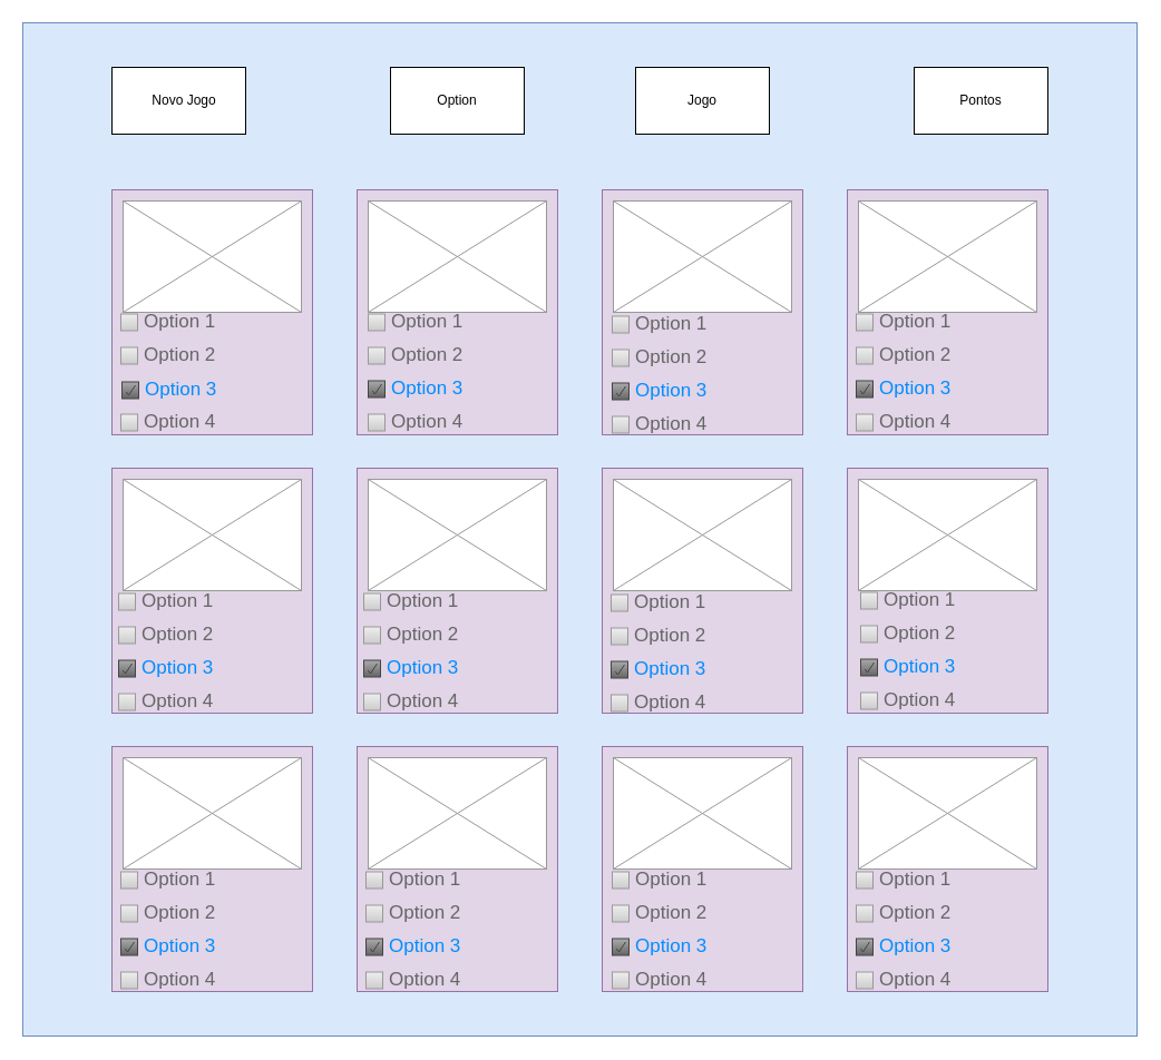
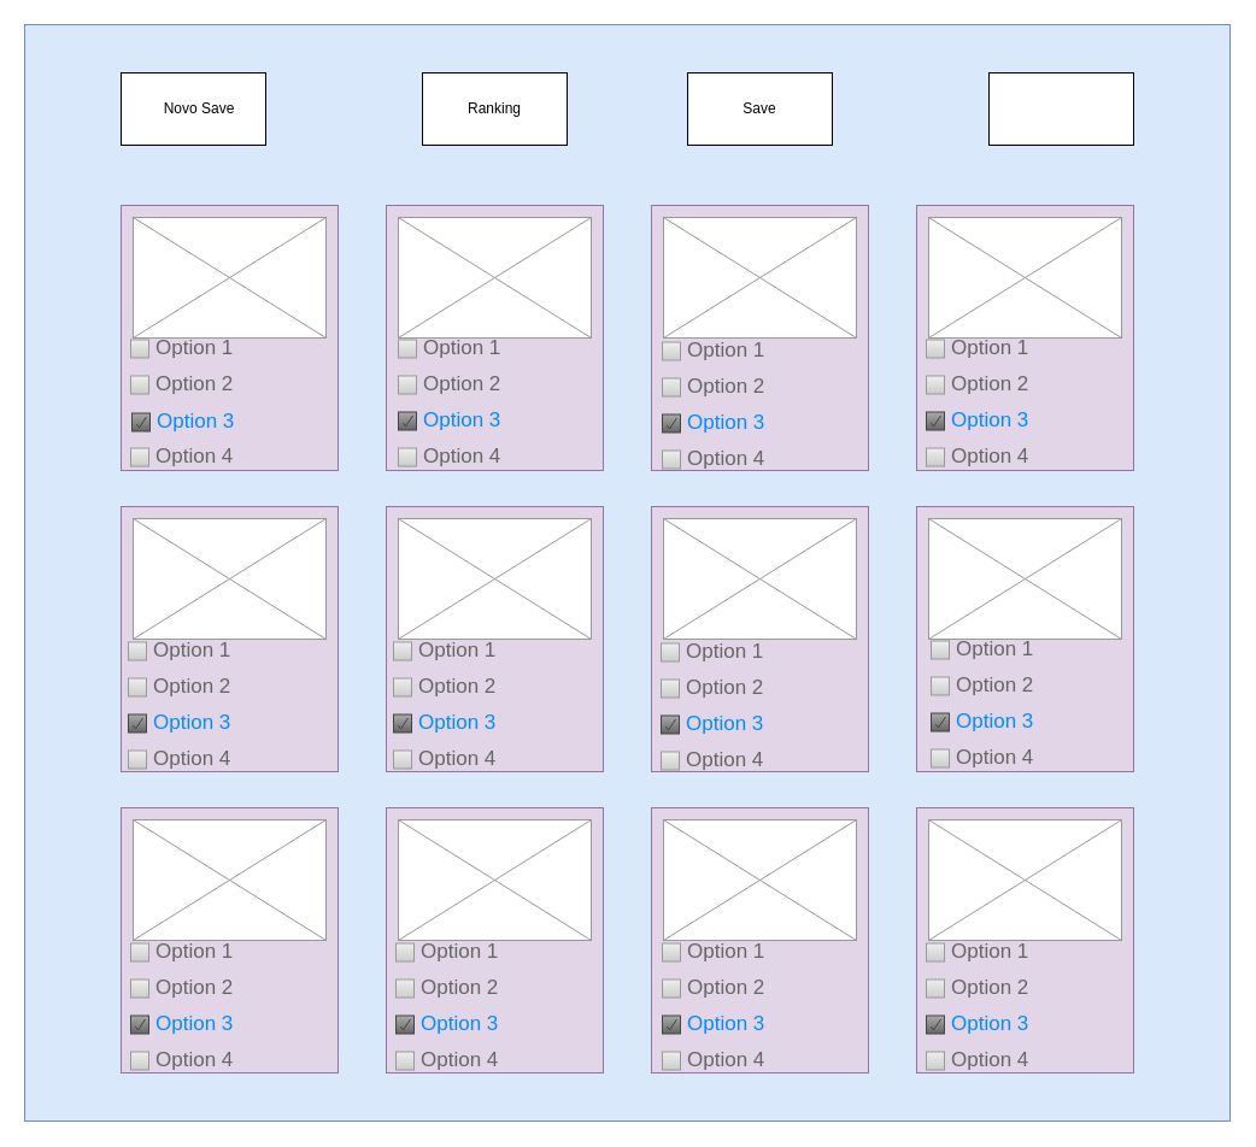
- <mxCell id="31" value="Novo Jogo" style="text;html=1;strokeColor=none;fillColor=none;align=center;verticalAlign=middle;whiteSpace=wrap;rounded=0;" vertex="1" parent="1"><mxGeometry x="80" y="55" width="170" height="70" as="geometry" /></mxCell>
+ <mxCell id="31" value="Novo Save" style="text;html=1;strokeColor=none;fillColor=none;align=center;verticalAlign=middle;whiteSpace=wrap;rounded=0;" vertex="1" parent="1"><mxGeometry x="80" y="55" width="170" height="70" as="geometry" /></mxCell>
- <mxCell id="32" value="Option" style="text;html=1;strokeColor=none;fillColor=none;align=center;verticalAlign=middle;whiteSpace=wrap;rounded=0;" vertex="1" parent="1"><mxGeometry x="325" y="55" width="170" height="70" as="geometry" /></mxCell>
+ <mxCell id="32" value="Ranking" style="text;html=1;strokeColor=none;fillColor=none;align=center;verticalAlign=middle;whiteSpace=wrap;rounded=0;" vertex="1" parent="1"><mxGeometry x="325" y="55" width="170" height="70" as="geometry" /></mxCell>
- <mxCell id="33" value="Jogo" style="text;html=1;strokeColor=none;fillColor=none;align=center;verticalAlign=middle;whiteSpace=wrap;rounded=0;" vertex="1" parent="1"><mxGeometry x="610" y="80" width="40" height="20" as="geometry" /></mxCell>
+ <mxCell id="33" value="Save" style="text;html=1;strokeColor=none;fillColor=none;align=center;verticalAlign=middle;whiteSpace=wrap;rounded=0;" vertex="1" parent="1"><mxGeometry x="610" y="80" width="40" height="20" as="geometry" /></mxCell>
- <mxCell id="34" value="Pontos" style="text;html=1;strokeColor=none;fillColor=none;align=center;verticalAlign=middle;whiteSpace=wrap;rounded=0;" vertex="1" parent="1"><mxGeometry x="860" y="80" width="40" height="20" as="geometry" /></mxCell>
